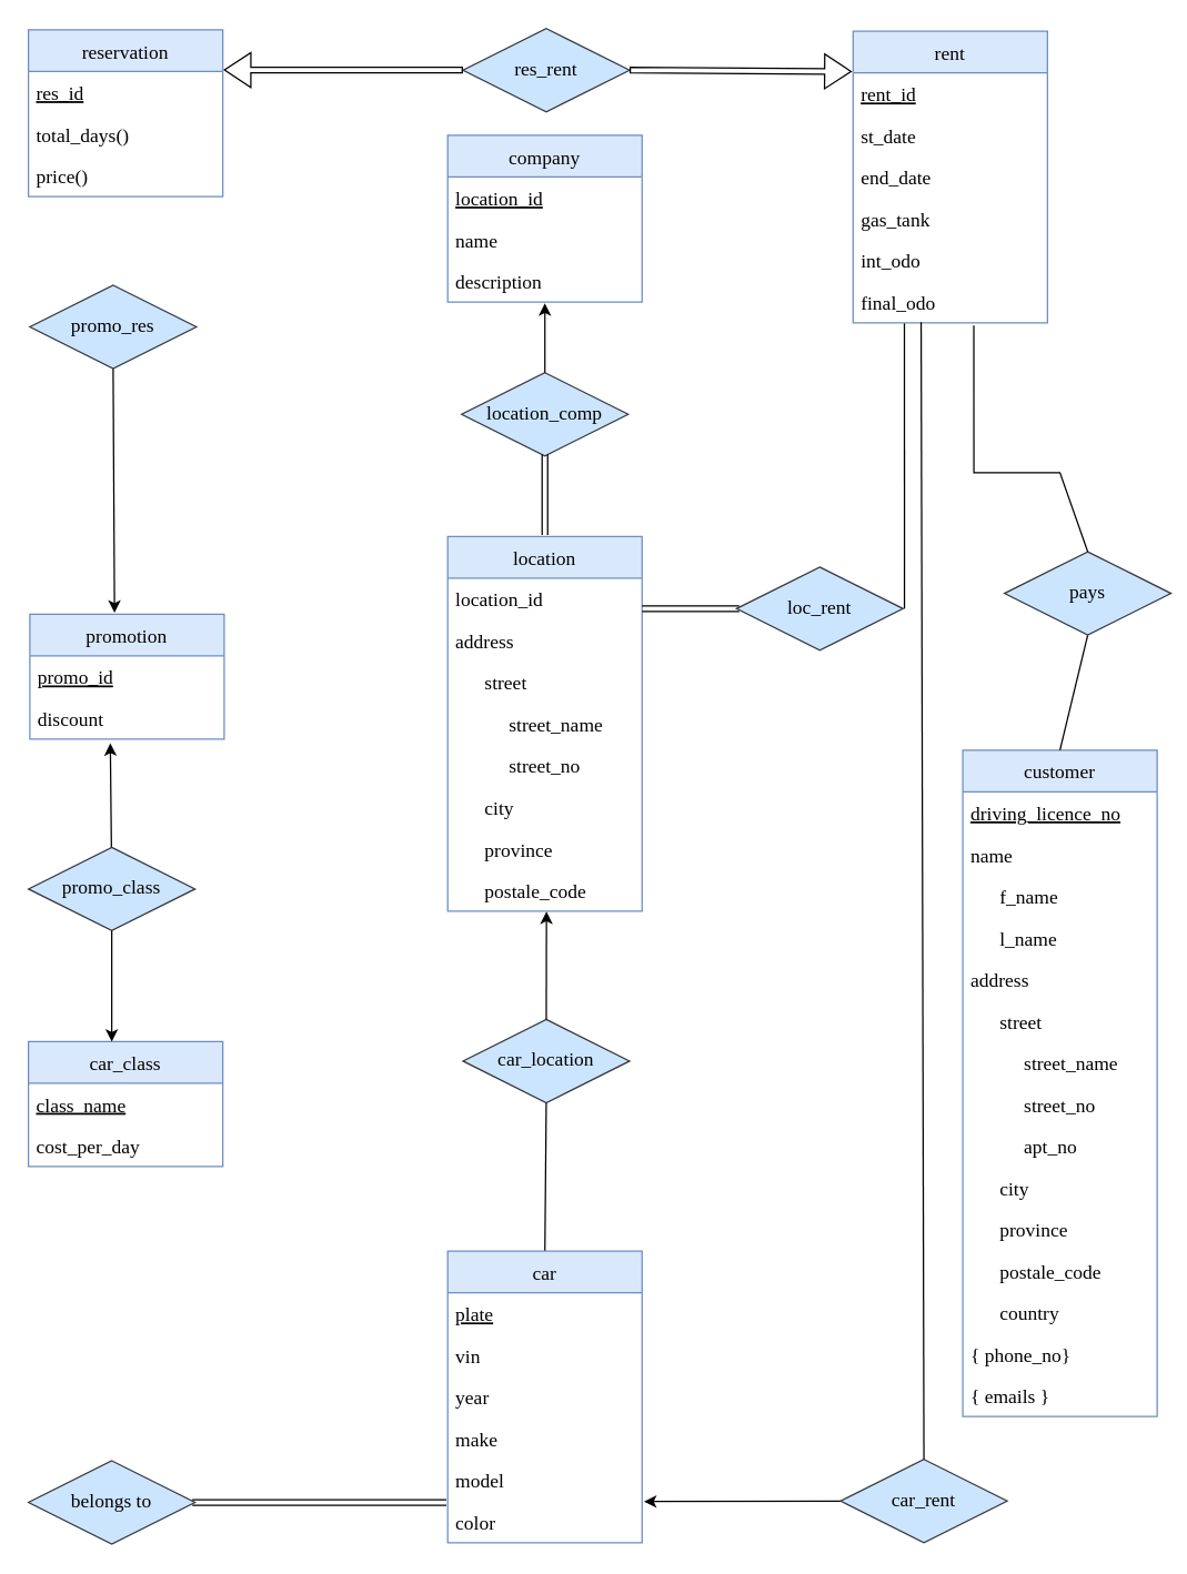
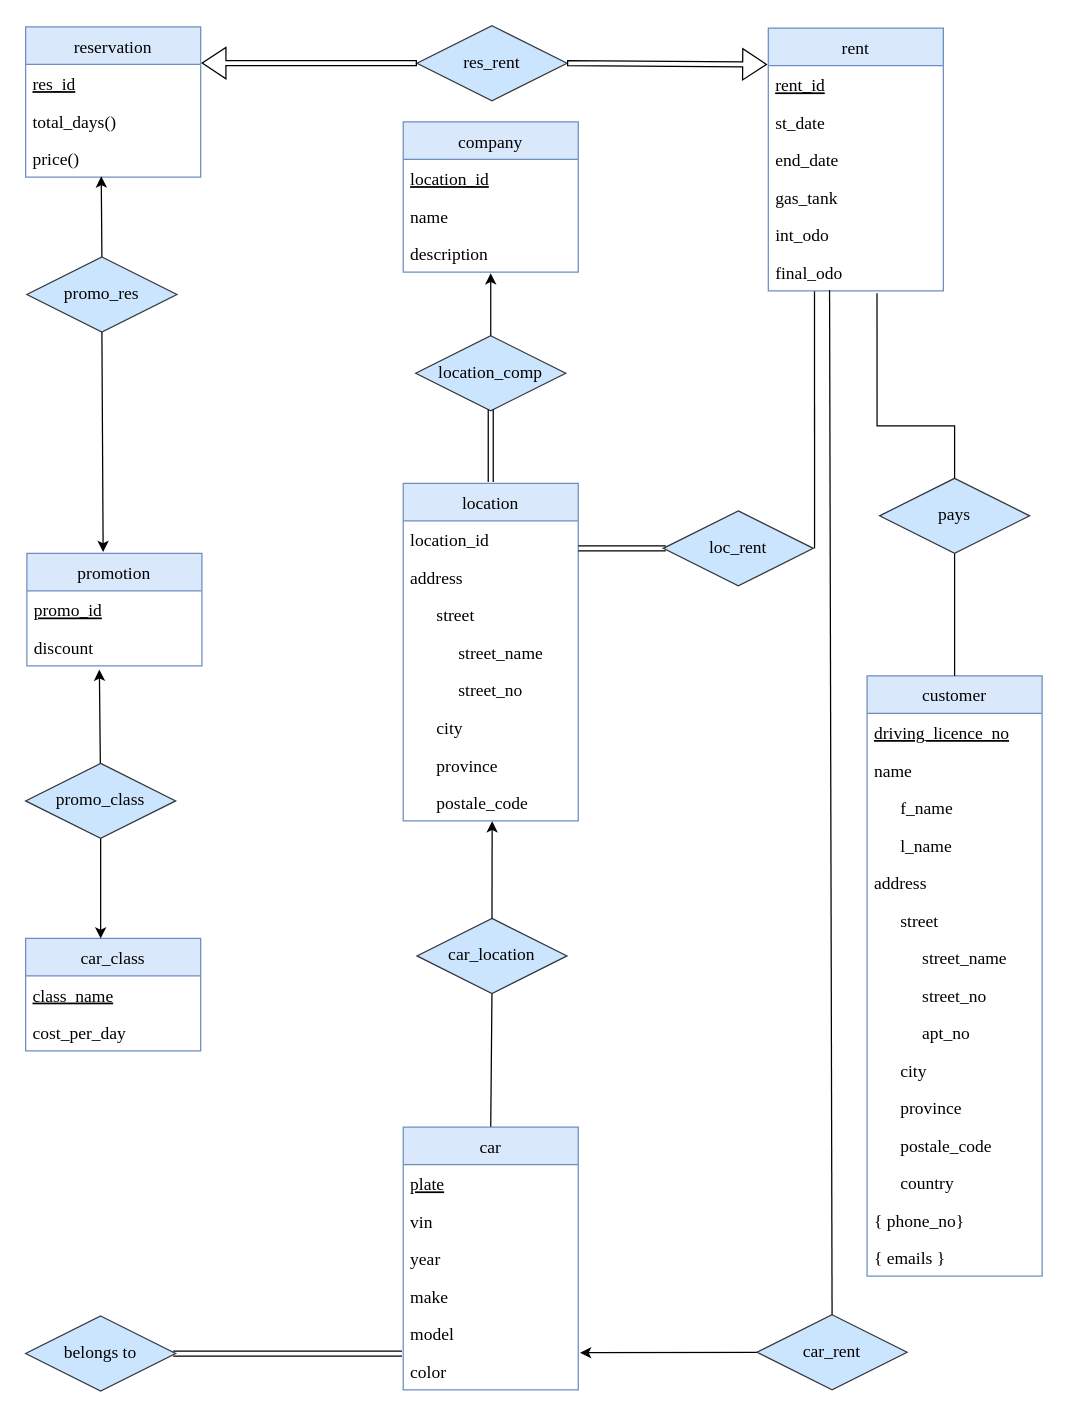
+ <mxCell id="70" value="" style="endArrow=classic;html=1;rounded=0;fontFamily=Georgia;fontSize=14;exitX=0.5;exitY=0;exitDx=0;exitDy=0;entryX=0.432;entryY=0.983;entryDx=0;entryDy=0;entryPerimeter=0;startArrow=none;" parent="1" source="78" target="10" edge="1"><mxGeometry width="50" height="50" relative="1" as="geometry"><mxPoint x="81" y="315" as="sourcePoint" /><mxPoint x="78.94" y="141.67" as="targetPoint" /></mxGeometry></mxCell>
- <mxCell id="79" value="pays" style="shape=rhombus;perimeter=rhombusPerimeter;whiteSpace=wrap;html=1;align=center;fillColor=#cce5ff;strokeColor=#36393d;fontFamily=Georgia;fontSize=14;" parent="1" vertex="1"><mxGeometry x="723" y="397" width="120" height="60" as="geometry" /></mxCell>
+ <mxCell id="79" value="pays" style="shape=rhombus;perimeter=rhombusPerimeter;whiteSpace=wrap;html=1;align=center;fillColor=#cce5ff;strokeColor=#36393d;fontFamily=Georgia;fontSize=14;" parent="1" vertex="1"><mxGeometry x="703" y="382" width="120" height="60" as="geometry" /></mxCell>
